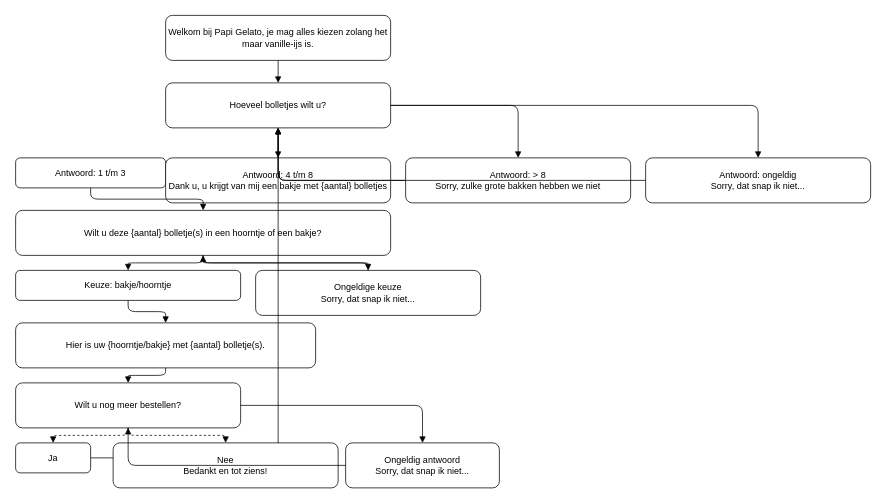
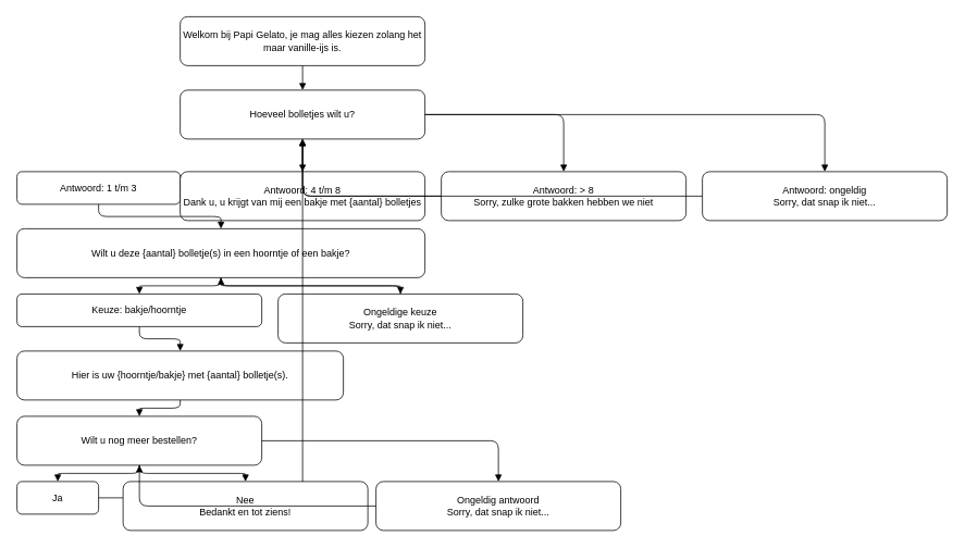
- <mxCell id="26" style="edgeStyle=orthogonalEdgeStyle;rounded=1;html=1;endArrow=block;dashed=1;" edge="1" parent="1" source="23" target="25"><mxGeometry relative="1" as="geometry" /></mxCell>
+ <mxCell id="26" style="edgeStyle=orthogonalEdgeStyle;rounded=1;html=1;endArrow=block;" edge="1" parent="1" source="23" target="25"><mxGeometry relative="1" as="geometry" /></mxCell>
- <mxCell id="29" style="edgeStyle=orthogonalEdgeStyle;rounded=1;html=1;endArrow=block;dashed=1;" edge="1" parent="1" source="23" target="28"><mxGeometry relative="1" as="geometry" /></mxCell>
+ <mxCell id="29" style="edgeStyle=orthogonalEdgeStyle;rounded=1;html=1;endArrow=block;" edge="1" parent="1" source="23" target="28"><mxGeometry relative="1" as="geometry" /></mxCell>
- <mxCell id="30" value="Ongeldig antwoord&#10;Sorry, dat snap ik niet..." style="rounded=1;whiteSpace=wrap;html=1;" vertex="1" parent="1"><mxGeometry x="460" y="590" width="205" height="60" as="geometry" /></mxCell>
+ <mxCell id="30" value="Ongeldig antwoord&#10;Sorry, dat snap ik niet..." style="rounded=1;whiteSpace=wrap;html=1;" vertex="1" parent="1"><mxGeometry x="460" y="590" width="300" height="60" as="geometry" /></mxCell>
